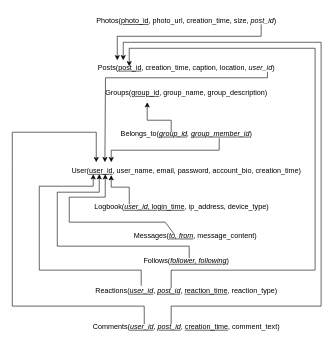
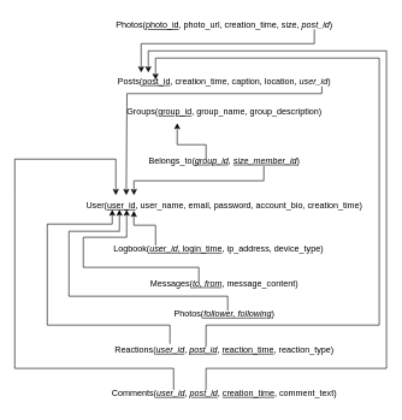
- <mxCell id="10" value="Belongs_to(&lt;i&gt;&lt;u&gt;group_id&lt;/u&gt;, &lt;u&gt;group_member_id&lt;/u&gt;&lt;/i&gt;)" style="text;html=1;align=center;verticalAlign=middle;resizable=0;points=[];autosize=1;strokeColor=none;fillColor=none;" vertex="1" parent="1"><mxGeometry x="190" y="208" width="240" height="30" as="geometry" /></mxCell>
+ <mxCell id="10" value="Belongs_to(&lt;i&gt;&lt;u&gt;group_id&lt;/u&gt;, &lt;u&gt;size_member_id&lt;/u&gt;&lt;/i&gt;)" style="text;html=1;align=center;verticalAlign=middle;resizable=0;points=[];autosize=1;strokeColor=none;fillColor=none;" vertex="1" parent="1"><mxGeometry x="190" y="208" width="240" height="30" as="geometry" /></mxCell>
- <mxCell id="5" value="Messages(&lt;u&gt;&lt;i&gt;to, from&lt;/i&gt;&lt;/u&gt;, message_content)" style="text;html=1;align=center;verticalAlign=middle;resizable=0;points=[];autosize=1;strokeColor=none;fillColor=none;" vertex="1" parent="1"><mxGeometry x="210" y="378" width="230" height="30" as="geometry" /></mxCell>
+ <mxCell id="5" value="Messages(&lt;u&gt;&lt;i&gt;to, from&lt;/i&gt;&lt;/u&gt;, message_content)" style="text;html=1;align=center;verticalAlign=middle;resizable=0;points=[];autosize=1;strokeColor=none;fillColor=none;" vertex="1" parent="1"><mxGeometry x="195" y="378" width="230" height="30" as="geometry" /></mxCell>
- <mxCell id="7" value="Follows(&lt;u&gt;&lt;i&gt;follower, following&lt;/i&gt;&lt;/u&gt;)" style="text;html=1;align=center;verticalAlign=middle;resizable=0;points=[];autosize=1;strokeColor=none;fillColor=none;" vertex="1" parent="1"><mxGeometry x="225" y="420" width="170" height="30" as="geometry" /></mxCell>
+ <mxCell id="7" value="Photos(&lt;u&gt;&lt;i&gt;follower, following&lt;/i&gt;&lt;/u&gt;)" style="text;html=1;align=center;verticalAlign=middle;resizable=0;points=[];autosize=1;strokeColor=none;fillColor=none;" vertex="1" parent="1"><mxGeometry x="225" y="420" width="170" height="30" as="geometry" /></mxCell>
